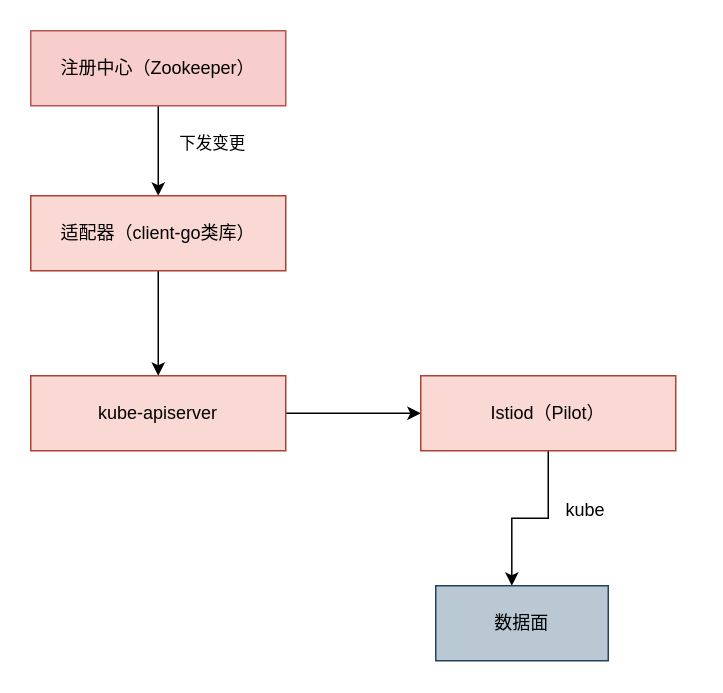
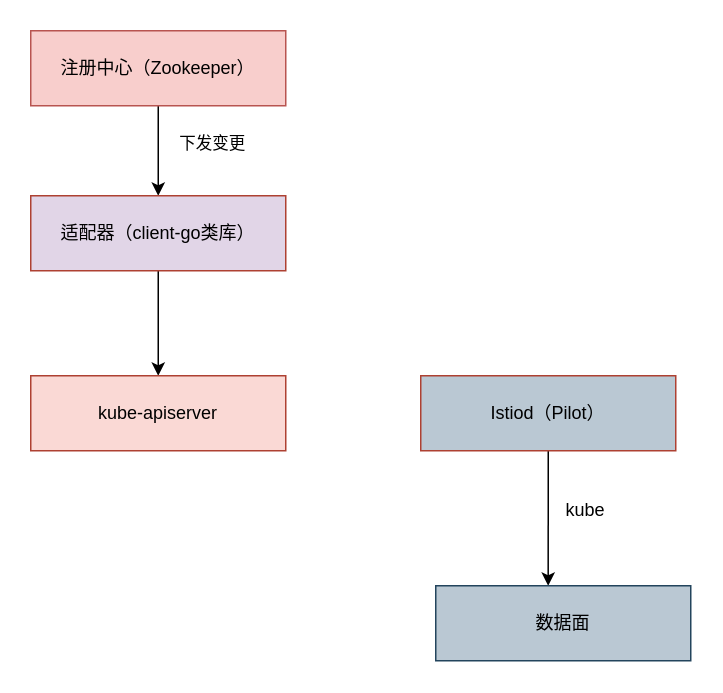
- <mxCell id="6" value="适配器（client-go类库）" style="rounded=0;whiteSpace=wrap;html=1;fillColor=#fad9d5;strokeColor=#ae4132;" vertex="1" parent="1"><mxGeometry x="20" y="130" width="170" height="50" as="geometry" /></mxCell>
+ <mxCell id="6" value="适配器（client-go类库）" style="rounded=0;whiteSpace=wrap;html=1;fillColor=#e1d5e7;strokeColor=#ae4132;" vertex="1" parent="1"><mxGeometry x="20" y="130" width="170" height="50" as="geometry" /></mxCell>
- <mxCell id="7" style="edgeStyle=orthogonalEdgeStyle;rounded=0;jumpStyle=arc;orthogonalLoop=1;jettySize=auto;html=1;exitX=1;exitY=0.5;exitDx=0;exitDy=0;entryX=0;entryY=0.5;entryDx=0;entryDy=0;" edge="1" parent="1" source="8" target="10"><mxGeometry relative="1" as="geometry" /></mxCell>
- <mxCell id="10" value="Istiod（Pilot）" style="rounded=0;whiteSpace=wrap;html=1;fillColor=#fad9d5;strokeColor=#ae4132;" vertex="1" parent="1"><mxGeometry x="280" y="250" width="170" height="50" as="geometry" /></mxCell>
+ <mxCell id="10" value="Istiod（Pilot）" style="rounded=0;whiteSpace=wrap;html=1;fillColor=#bac8d3;strokeColor=#ae4132;" vertex="1" parent="1"><mxGeometry x="280" y="250" width="170" height="50" as="geometry" /></mxCell>
- <mxCell id="11" value="数据面" style="rounded=0;whiteSpace=wrap;html=1;fillColor=#bac8d3;strokeColor=#23445d;" vertex="1" parent="1"><mxGeometry x="290" y="390" width="115" height="50" as="geometry" /></mxCell>
+ <mxCell id="11" value="数据面" style="rounded=0;whiteSpace=wrap;html=1;fillColor=#bac8d3;strokeColor=#23445d;" vertex="1" parent="1"><mxGeometry x="290" y="390" width="170" height="50" as="geometry" /></mxCell>
